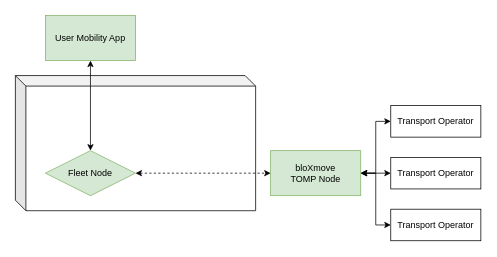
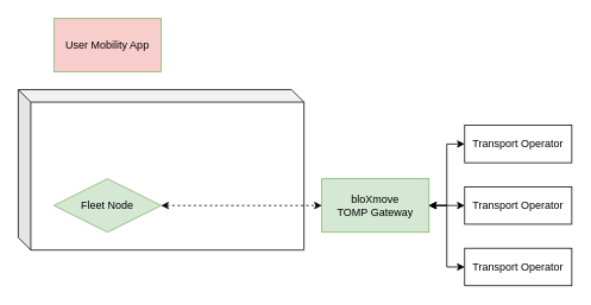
- <mxCell id="6" value="User Mobility App" style="rounded=0;whiteSpace=wrap;html=1;fillColor=#d5e8d4;strokeColor=#82b366;" vertex="1" parent="1"><mxGeometry x="60" y="20" width="120" height="60" as="geometry" /></mxCell>
+ <mxCell id="6" value="User Mobility App" style="rounded=0;whiteSpace=wrap;html=1;fillColor=#f8cecc;strokeColor=#82b366;" vertex="1" parent="1"><mxGeometry x="60" y="20" width="120" height="60" as="geometry" /></mxCell>
- <mxCell id="4" style="edgeStyle=orthogonalEdgeStyle;rounded=0;orthogonalLoop=1;jettySize=auto;html=1;entryX=0.5;entryY=1;entryDx=0;entryDy=0;startArrow=classic;startFill=1;" edge="1" parent="1" source="5" target="6"><mxGeometry relative="1" as="geometry" /></mxCell>
- <mxCell id="7" value="bloXmove&lt;br&gt;TOMP Node" style="rounded=0;whiteSpace=wrap;html=1;fillColor=#d5e8d4;strokeColor=#82b366;" vertex="1" parent="1"><mxGeometry x="360" y="200" width="120" height="60" as="geometry" /></mxCell>
+ <mxCell id="7" value="bloXmove&lt;br&gt;TOMP Gateway" style="rounded=0;whiteSpace=wrap;html=1;fillColor=#d5e8d4;strokeColor=#82b366;" vertex="1" parent="1"><mxGeometry x="360" y="200" width="120" height="60" as="geometry" /></mxCell>
